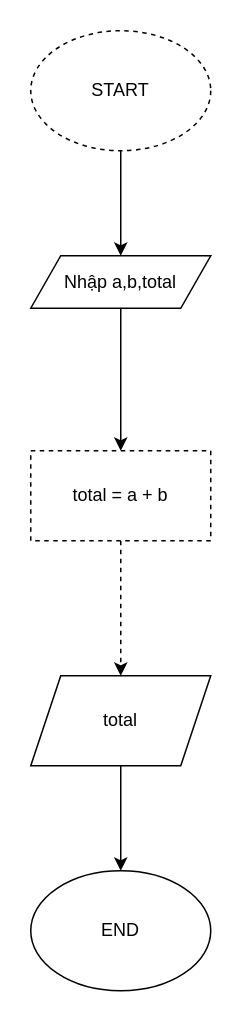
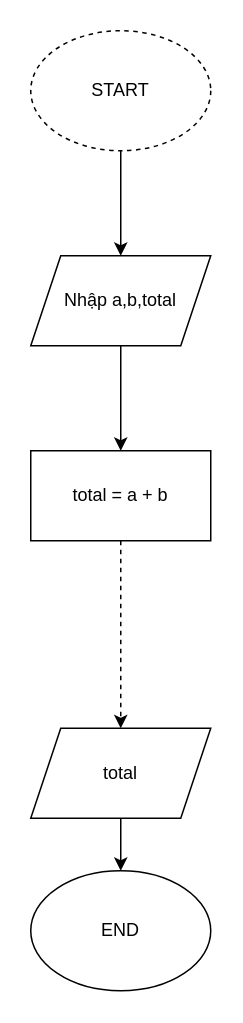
- <mxCell id="5" value="Nhập a,b,total" style="shape=parallelogram;perimeter=parallelogramPerimeter;whiteSpace=wrap;html=1;fixedSize=1;" vertex="1" parent="1"><mxGeometry x="20" y="170" width="120" height="35" as="geometry" /></mxCell>
+ <mxCell id="5" value="Nhập a,b,total" style="shape=parallelogram;perimeter=parallelogramPerimeter;whiteSpace=wrap;html=1;fixedSize=1;" vertex="1" parent="1"><mxGeometry x="20" y="170" width="120" height="60" as="geometry" /></mxCell>
- <mxCell id="7" value="total = a + b" style="rounded=0;whiteSpace=wrap;html=1;dashed=1;" vertex="1" parent="1"><mxGeometry x="20" y="300" width="120" height="60" as="geometry" /></mxCell>
+ <mxCell id="7" value="total = a + b" style="rounded=0;whiteSpace=wrap;html=1;" vertex="1" parent="1"><mxGeometry x="20" y="300" width="120" height="60" as="geometry" /></mxCell>
- <mxCell id="9" value="total" style="shape=parallelogram;perimeter=parallelogramPerimeter;whiteSpace=wrap;html=1;fixedSize=1;" vertex="1" parent="1"><mxGeometry x="20" y="450" width="120" height="60" as="geometry" /></mxCell>
+ <mxCell id="9" value="total" style="shape=parallelogram;perimeter=parallelogramPerimeter;whiteSpace=wrap;html=1;fixedSize=1;" vertex="1" parent="1"><mxGeometry x="20" y="485" width="120" height="60" as="geometry" /></mxCell>
